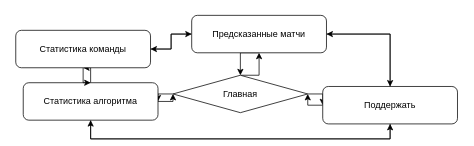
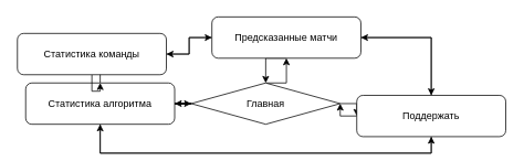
- <mxCell id="13" value="Статистика алгоритма" style="rounded=1;whiteSpace=wrap;html=1;" vertex="1" parent="1"><mxGeometry x="30" y="110" width="180" height="50" as="geometry" /></mxCell>
+ <mxCell id="13" value="Статистика алгоритма" style="rounded=1;whiteSpace=wrap;html=1;" vertex="1" parent="1"><mxGeometry x="30" y="100" width="180" height="50" as="geometry" /></mxCell>
